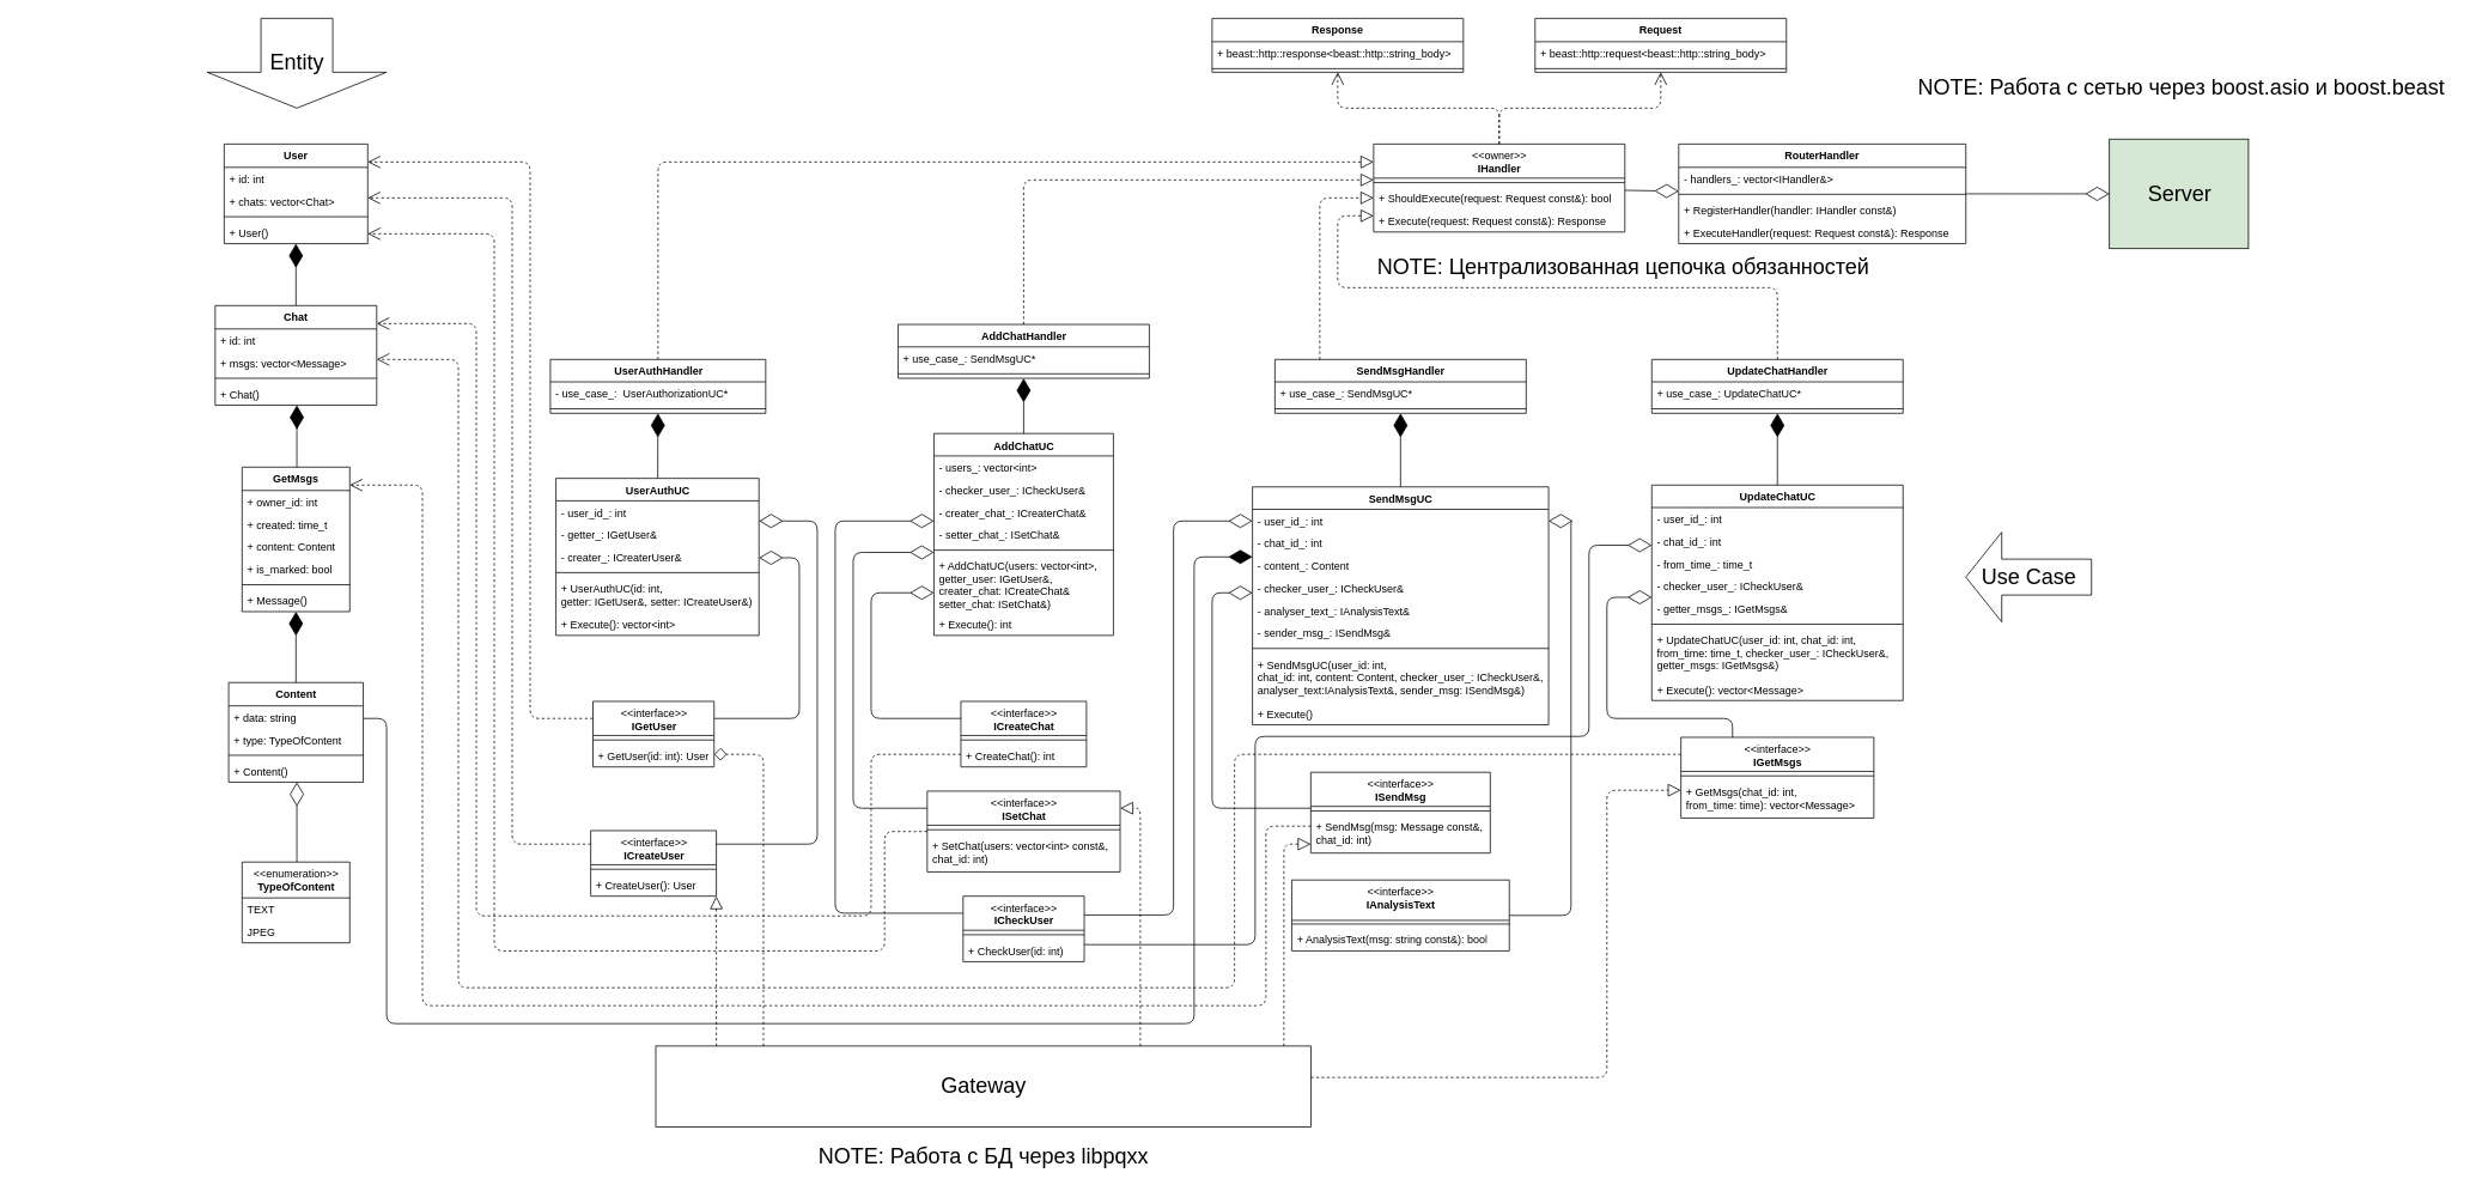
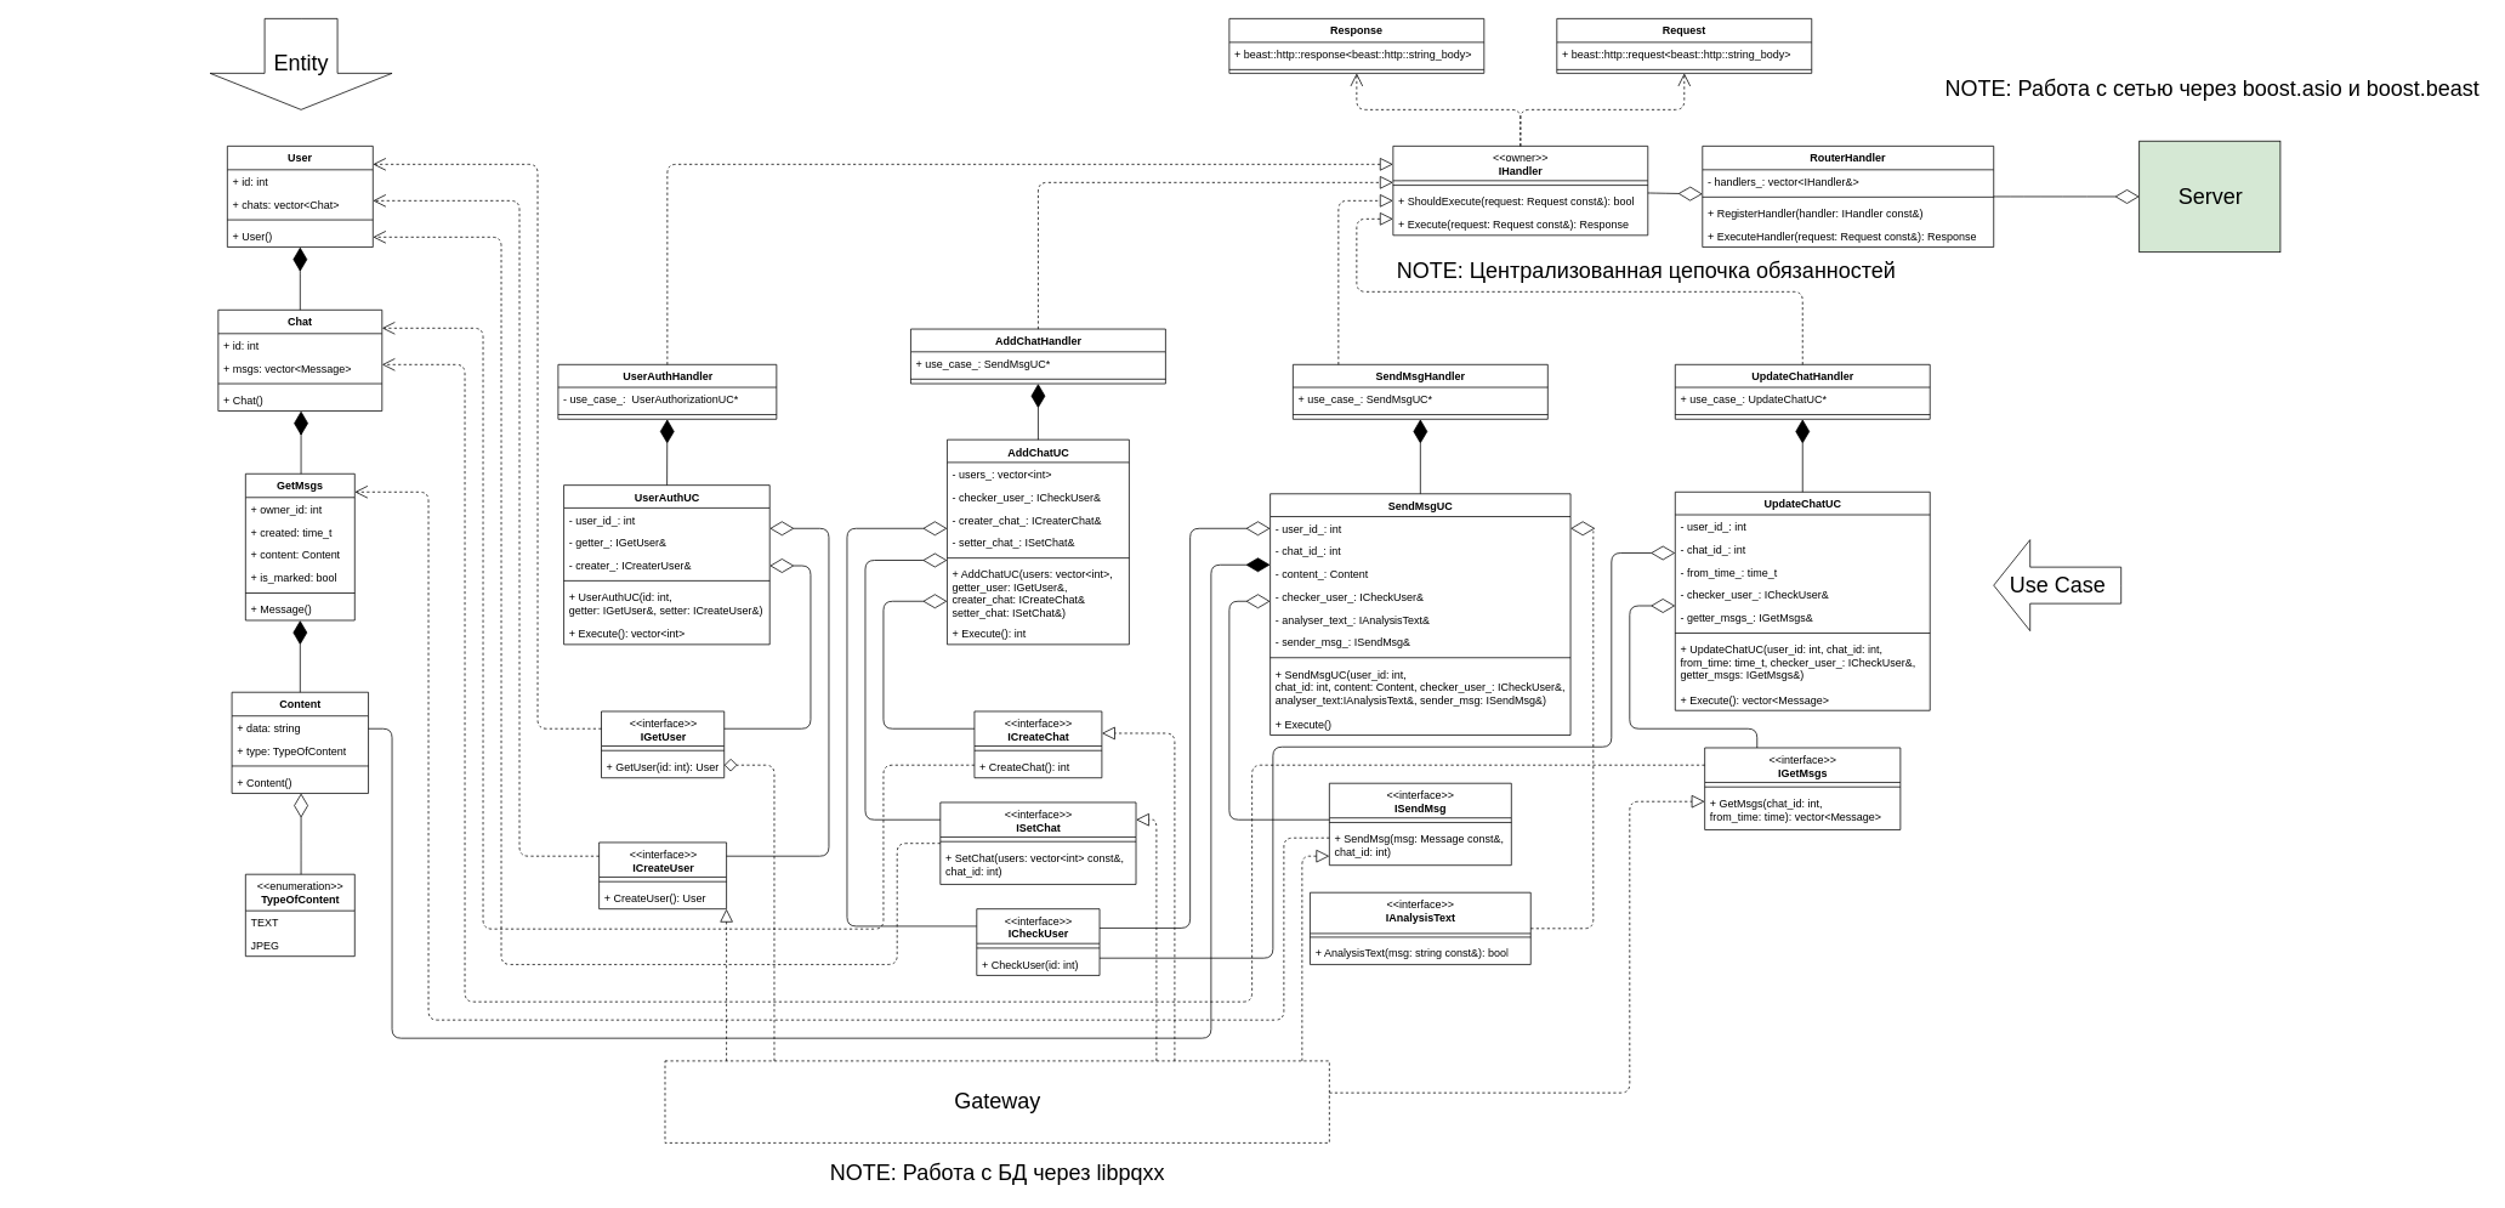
- <mxCell id="135" value="" style="endArrow=diamondThin;endFill=0;endSize=24;html=1;rounded=1;edgeStyle=orthogonalEdgeStyle;" parent="1" source="87" target="42" edge="1"><mxGeometry width="160" relative="1" as="geometry"><mxPoint x="1530" y="1847.857" as="sourcePoint" /><mxPoint x="1465" y="585" as="targetPoint" /><Array as="points"><mxPoint x="1750" y="1019" /><mxPoint x="1750" y="580" /></Array></mxGeometry></mxCell>
+ <mxCell id="135" value="" style="endArrow=diamondThin;endFill=0;endSize=24;html=1;rounded=1;edgeStyle=orthogonalEdgeStyle;dashed=1;" parent="1" source="87" target="42" edge="1"><mxGeometry width="160" relative="1" as="geometry"><mxPoint x="1530" y="1847.857" as="sourcePoint" /><mxPoint x="1465" y="585" as="targetPoint" /><Array as="points"><mxPoint x="1750" y="1019" /><mxPoint x="1750" y="580" /></Array></mxGeometry></mxCell>
+ <mxCell id="121" value="" style="endArrow=block;dashed=1;endFill=0;endSize=12;html=1;rounded=1;shadow=0;sketch=0;edgeStyle=orthogonalEdgeStyle;" parent="1" source="94" target="116" edge="1"><mxGeometry width="160" relative="1" as="geometry"><mxPoint x="1057.083" y="1066" as="sourcePoint" /><mxPoint x="1040.04" y="944" as="targetPoint" /><Array as="points"><mxPoint x="1290" y="805" /></Array></mxGeometry></mxCell>
- <mxCell id="94" value="Gateway" style="html=1;fontSize=24;" parent="1" vertex="1"><mxGeometry x="730" y="1165" width="730" height="90" as="geometry" /></mxCell>
+ <mxCell id="94" value="Gateway" style="html=1;fontSize=24;dashed=1;" parent="1" vertex="1"><mxGeometry x="730" y="1165" width="730" height="90" as="geometry" /></mxCell>
